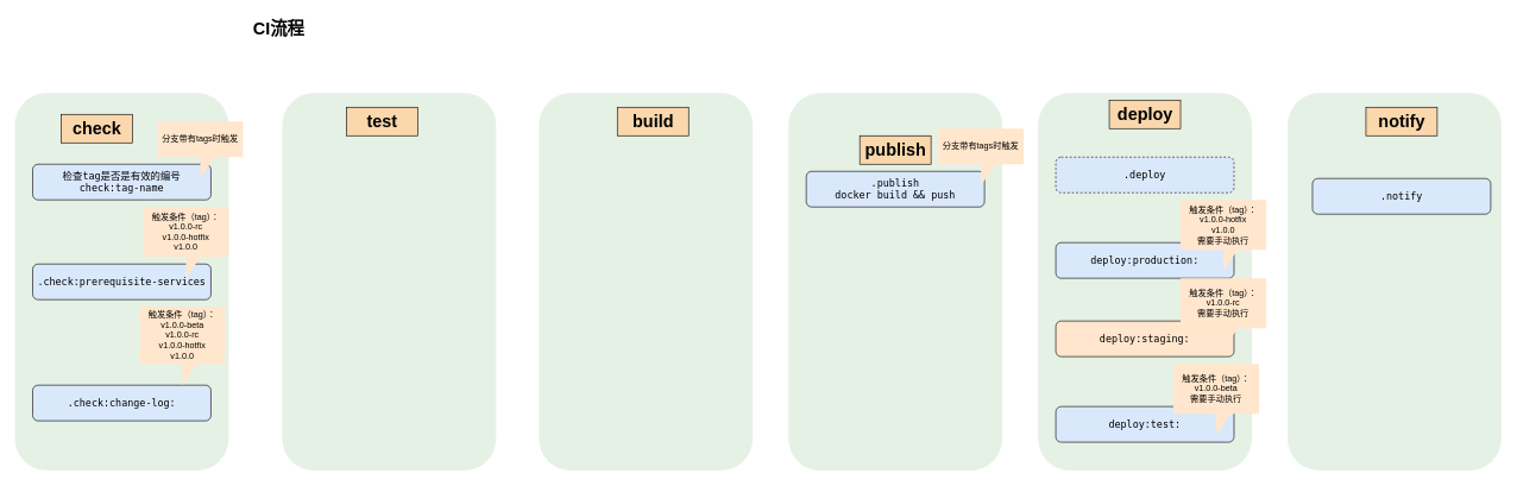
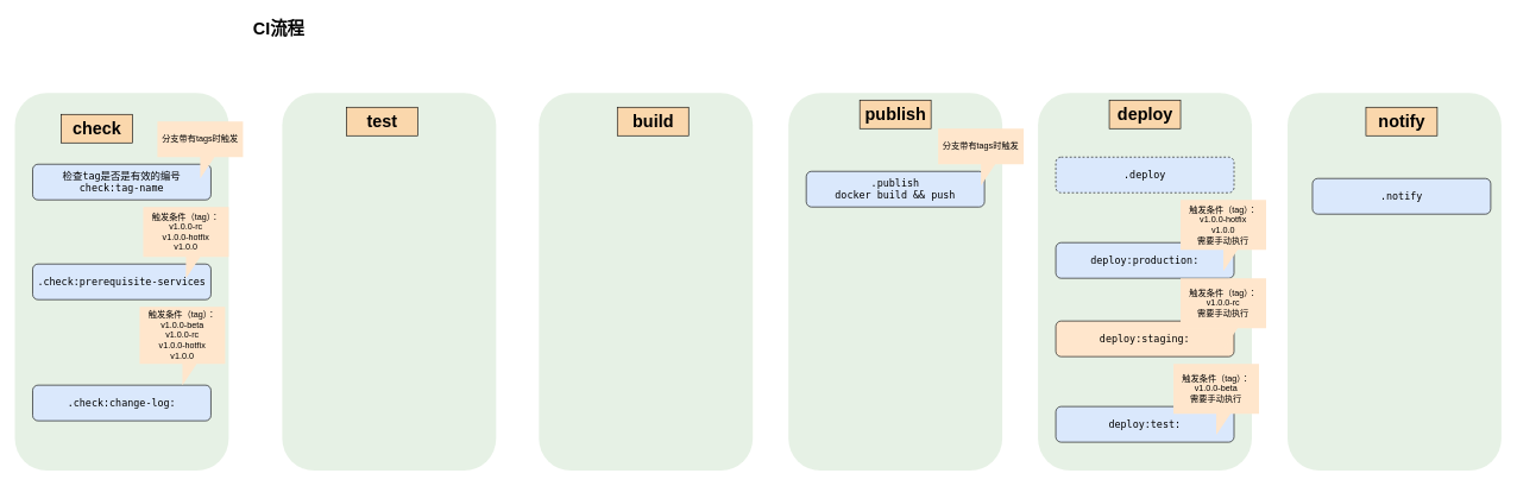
- <mxCell id="16" value="publish" style="text;strokeColor=default;fillColor=#fad7ac;html=1;fontSize=24;fontStyle=1;verticalAlign=middle;align=center;" vertex="1" parent="1"><mxGeometry x="1205" y="190" width="100" height="40" as="geometry" /></mxCell>
+ <mxCell id="16" value="publish" style="text;strokeColor=default;fillColor=#fad7ac;html=1;fontSize=24;fontStyle=1;verticalAlign=middle;align=center;" vertex="1" parent="1"><mxGeometry x="1205" y="140" width="100" height="40" as="geometry" /></mxCell>
